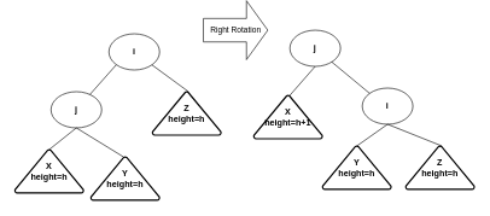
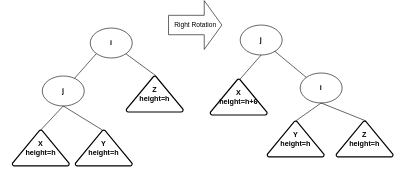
- <mxCell id="17" value="&lt;b&gt;X&lt;br&gt;height=h+1&lt;/b&gt;" style="strokeWidth=2;html=1;shape=mxgraph.flowchart.extract_or_measurement;whiteSpace=wrap;" vertex="1" parent="1"><mxGeometry x="350" y="110" width="95" height="60" as="geometry" /></mxCell>
+ <mxCell id="17" value="&lt;b&gt;X&lt;br&gt;height=h+6&lt;/b&gt;" style="strokeWidth=2;html=1;shape=mxgraph.flowchart.extract_or_measurement;whiteSpace=wrap;" vertex="1" parent="1"><mxGeometry x="350" y="110" width="95" height="60" as="geometry" /></mxCell>
- <mxCell id="14" value="&lt;b&gt;X&lt;br&gt;height=h&lt;/b&gt;" style="strokeWidth=2;html=1;shape=mxgraph.flowchart.extract_or_measurement;whiteSpace=wrap;" vertex="1" parent="1"><mxGeometry x="20" y="185" width="95" height="60" as="geometry" /></mxCell>
+ <mxCell id="14" value="&lt;b&gt;X&lt;br&gt;height=h&lt;/b&gt;" style="strokeWidth=2;html=1;shape=mxgraph.flowchart.extract_or_measurement;whiteSpace=wrap;" vertex="1" parent="1"><mxGeometry x="20" y="195" width="95" height="60" as="geometry" /></mxCell>
